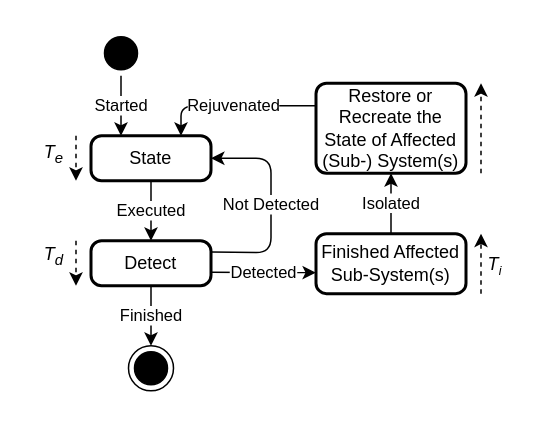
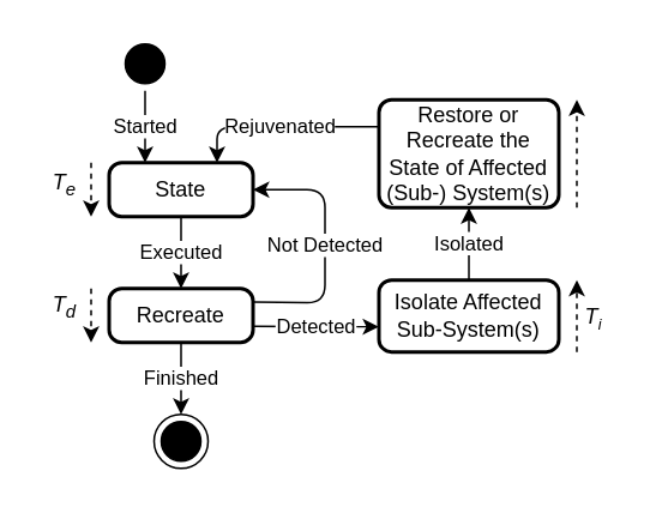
- <mxCell id="2" value="Detect" style="rounded=1;whiteSpace=wrap;html=1;absoluteArcSize=1;arcSize=14;strokeWidth=2;" parent="1" vertex="1"><mxGeometry x="60" y="160" width="80" height="30" as="geometry" /></mxCell>
+ <mxCell id="2" value="Recreate" style="rounded=1;whiteSpace=wrap;html=1;absoluteArcSize=1;arcSize=14;strokeWidth=2;" parent="1" vertex="1"><mxGeometry x="60" y="160" width="80" height="30" as="geometry" /></mxCell>
- <mxCell id="3" value="Finished Affected&lt;br&gt;Sub-System(s)" style="rounded=1;whiteSpace=wrap;html=1;absoluteArcSize=1;arcSize=14;strokeWidth=2;" parent="1" vertex="1"><mxGeometry x="210" y="155.25" width="100" height="40" as="geometry" /></mxCell>
+ <mxCell id="3" value="Isolate Affected&lt;br&gt;Sub-System(s)" style="rounded=1;whiteSpace=wrap;html=1;absoluteArcSize=1;arcSize=14;strokeWidth=2;" parent="1" vertex="1"><mxGeometry x="210" y="155.25" width="100" height="40" as="geometry" /></mxCell>
